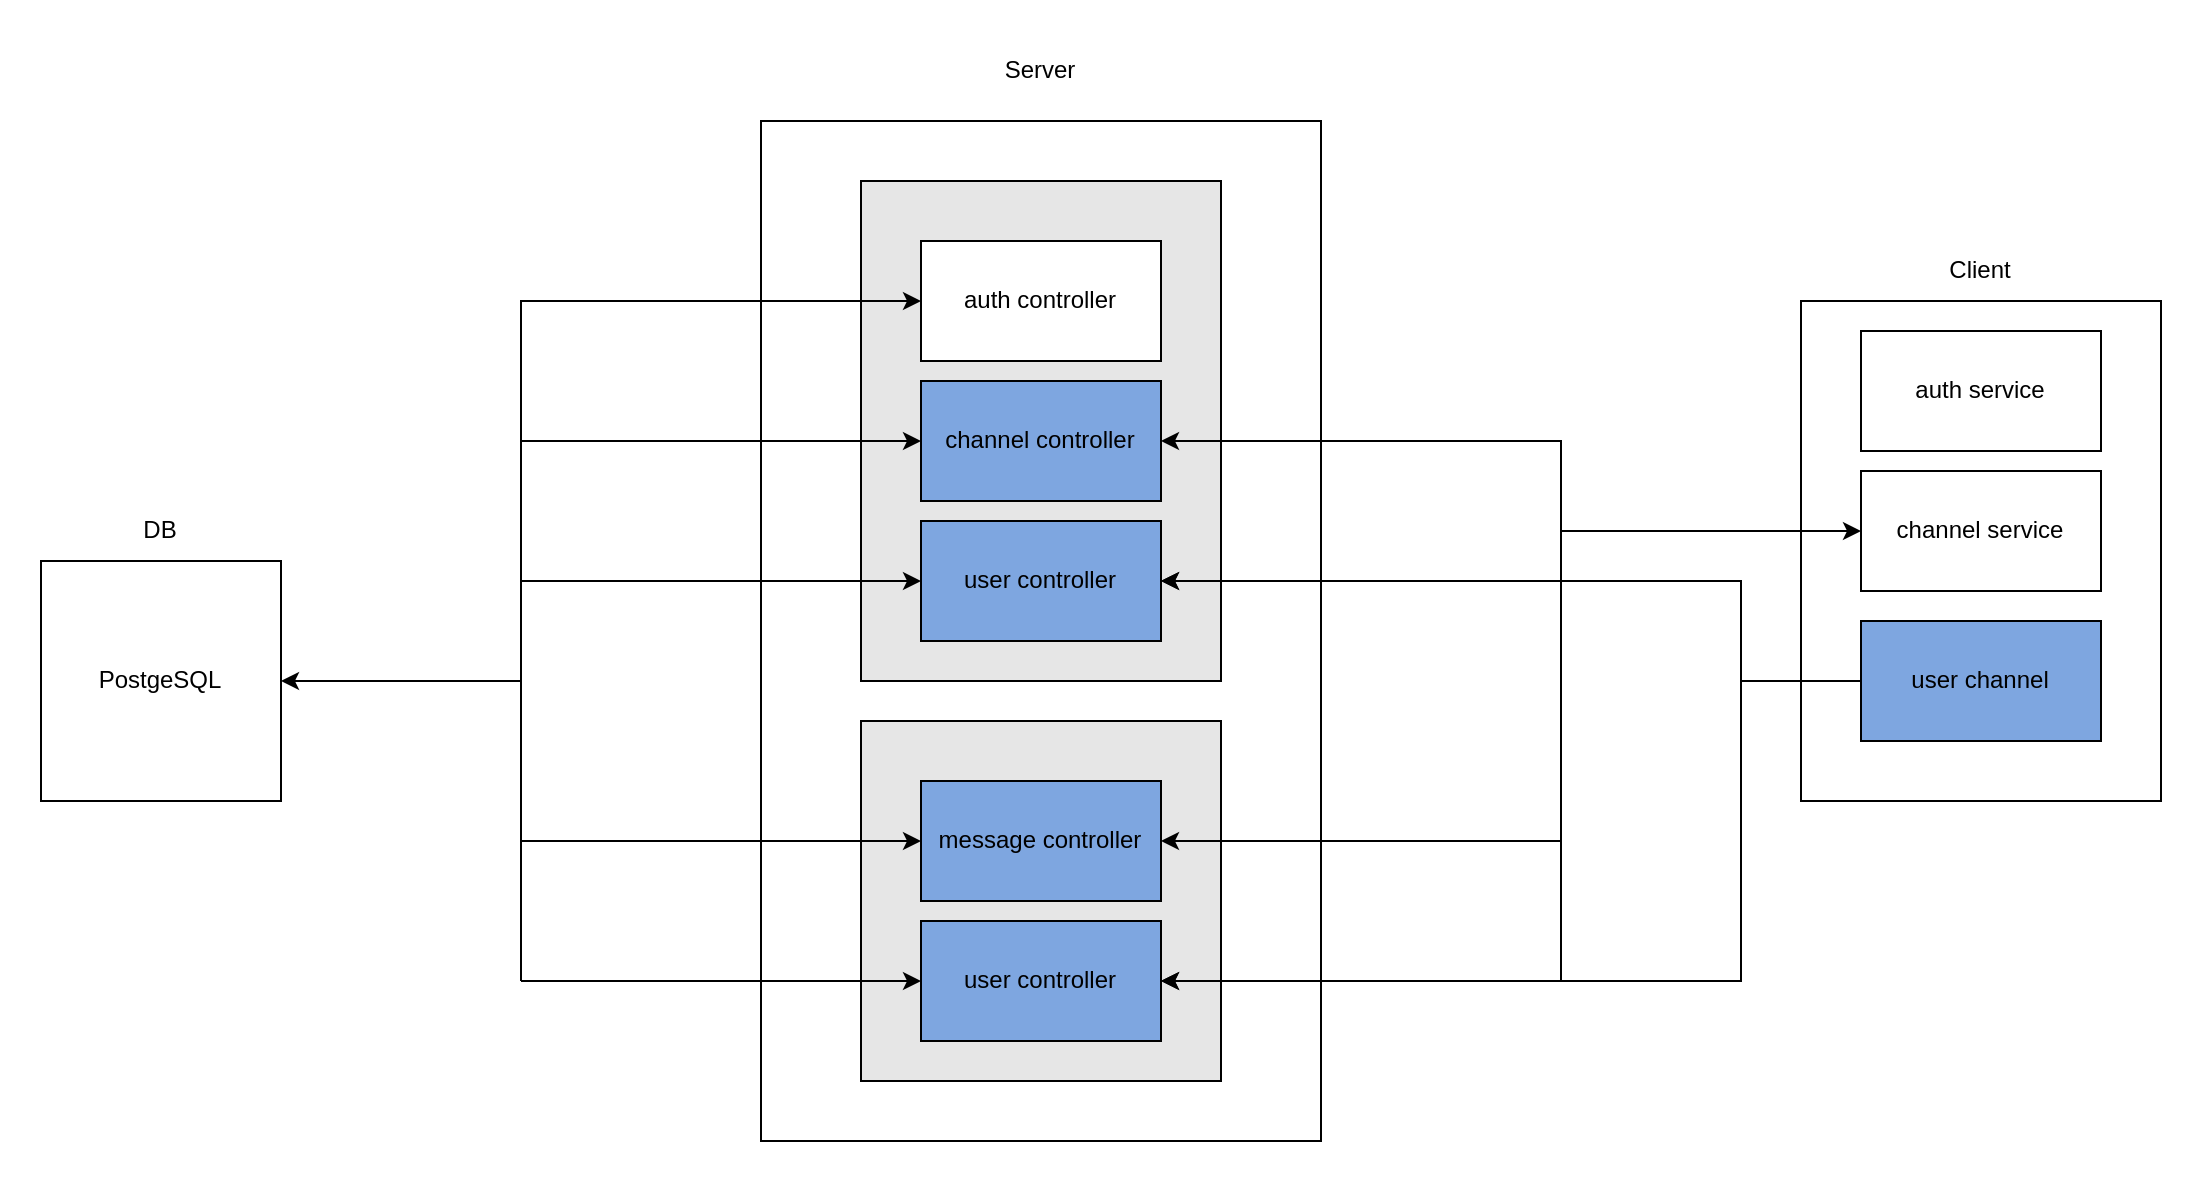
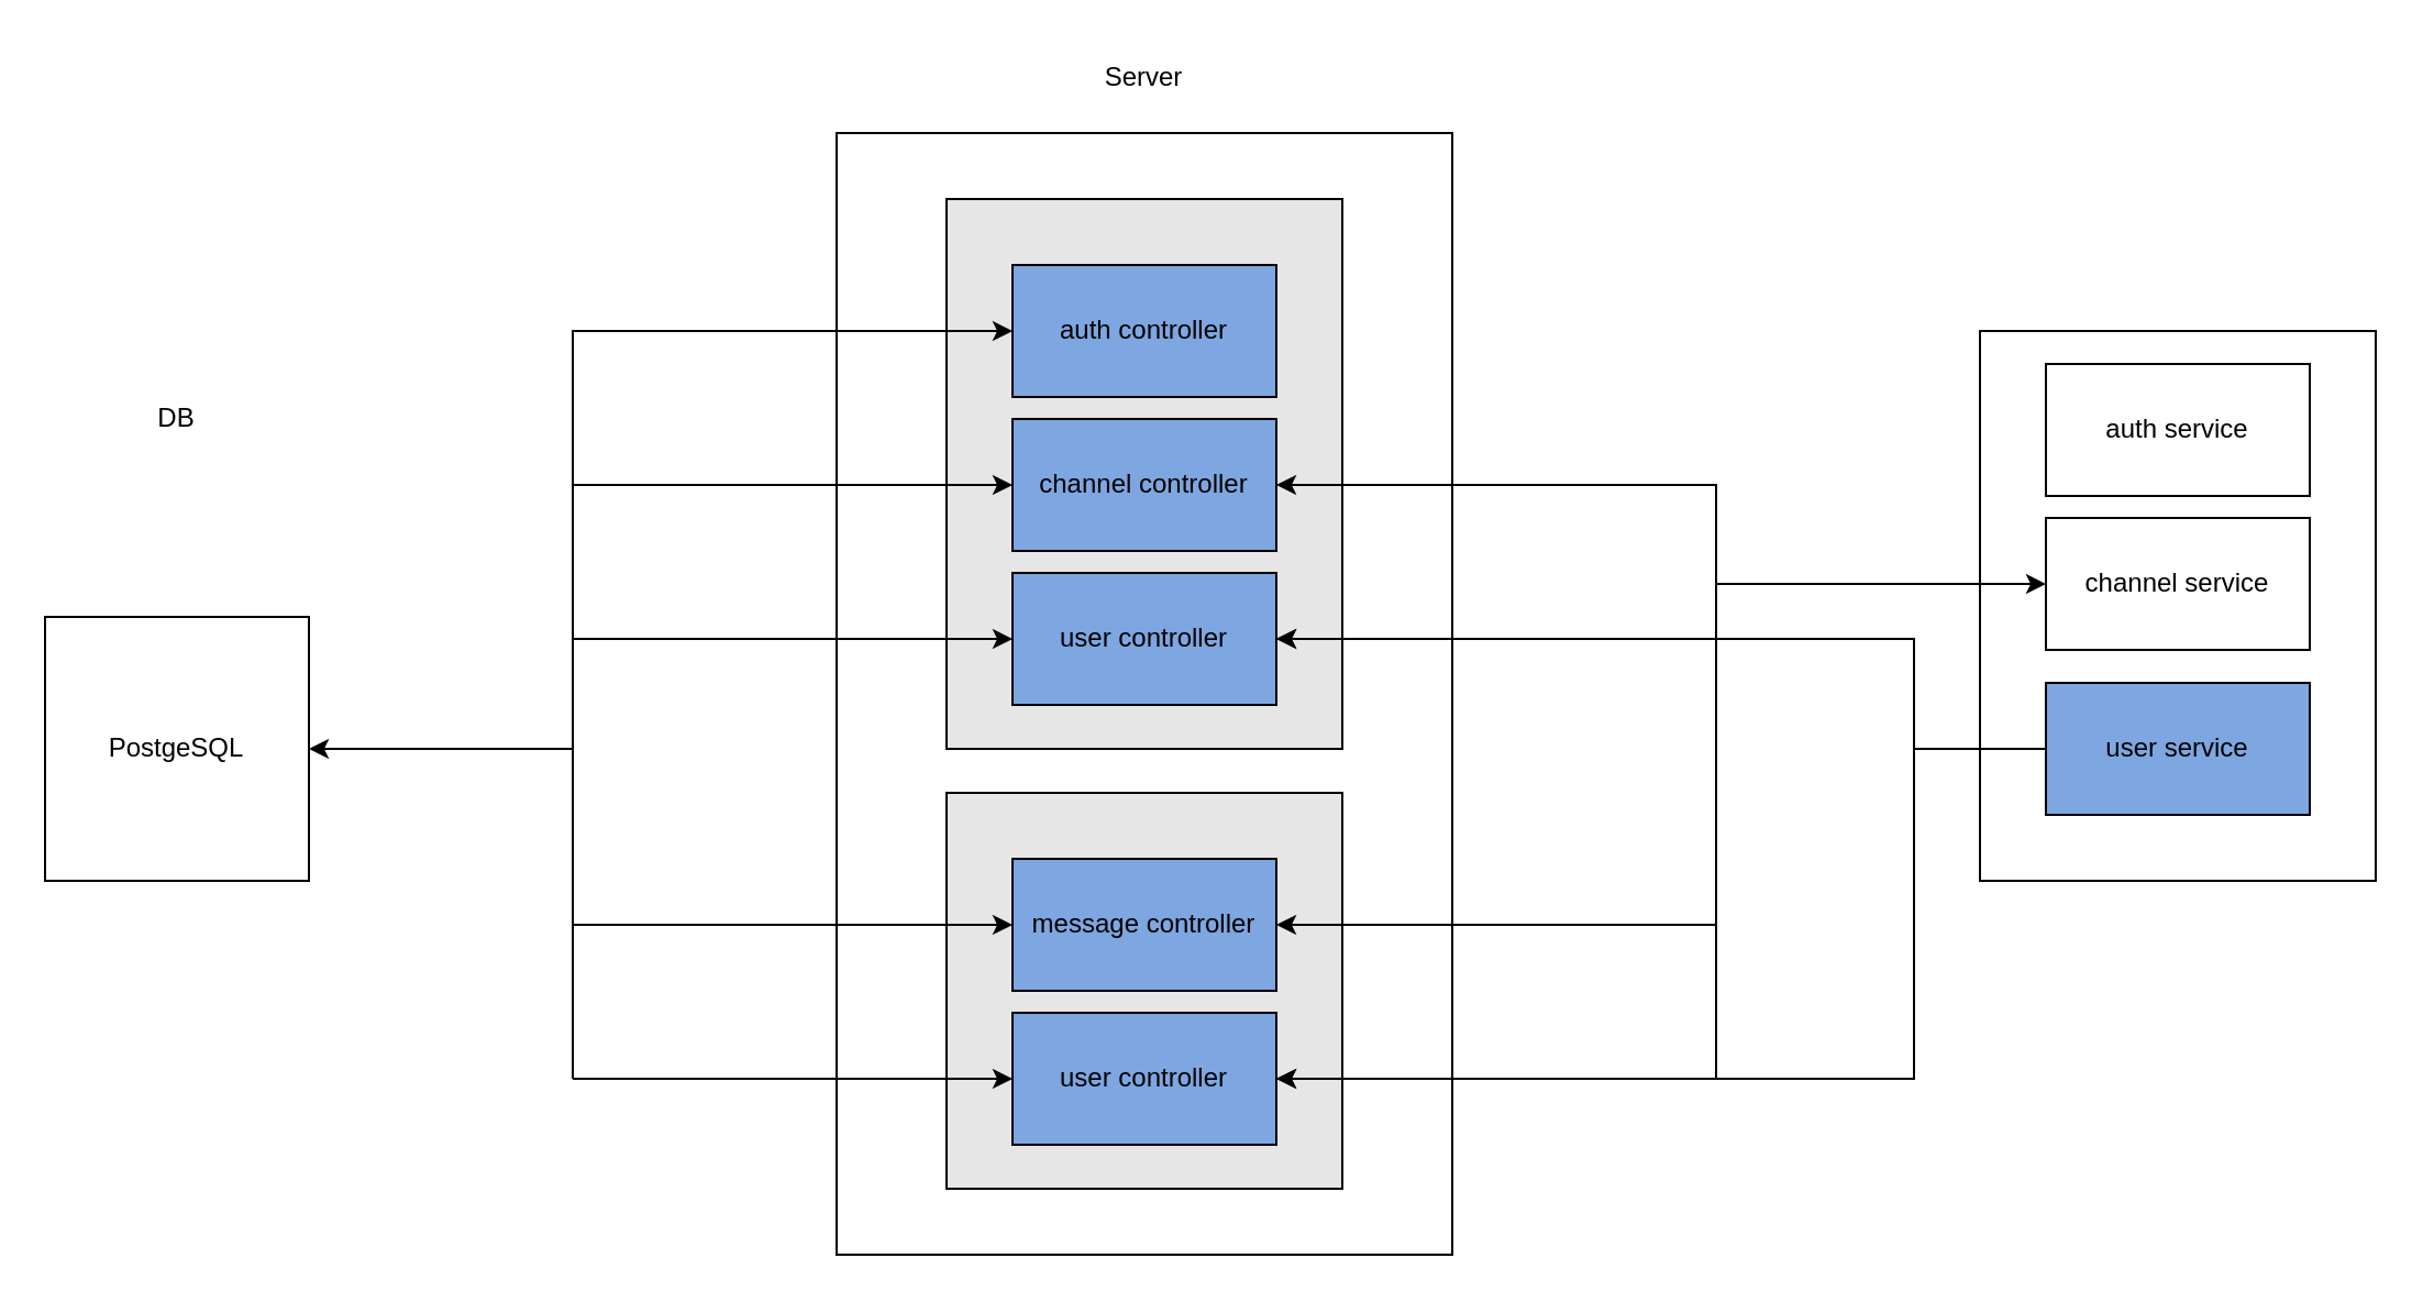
- <mxCell id="8" value="Client" style="text;html=1;strokeColor=none;fillColor=none;align=center;verticalAlign=middle;whiteSpace=wrap;rounded=0;" vertex="1" parent="1"><mxGeometry x="960" y="120" width="60" height="30" as="geometry" /></mxCell>
- <mxCell id="12" value="auth controller" style="rounded=0;whiteSpace=wrap;html=1;fillColor=#ffffff;" vertex="1" parent="1"><mxGeometry x="460" y="120" width="120" height="60" as="geometry" /></mxCell>
+ <mxCell id="12" value="auth controller" style="rounded=0;whiteSpace=wrap;html=1;fillColor=#7EA6E0;" vertex="1" parent="1"><mxGeometry x="460" y="120" width="120" height="60" as="geometry" /></mxCell>
- <mxCell id="17" value="DB" style="text;html=1;strokeColor=none;fillColor=none;align=center;verticalAlign=middle;whiteSpace=wrap;rounded=0;" vertex="1" parent="1"><mxGeometry x="50" y="250" width="60" height="30" as="geometry" /></mxCell>
+ <mxCell id="17" value="DB" style="text;html=1;strokeColor=none;fillColor=none;align=center;verticalAlign=middle;whiteSpace=wrap;rounded=0;" vertex="1" parent="1"><mxGeometry x="50" y="175" width="60" height="30" as="geometry" /></mxCell>
- <mxCell id="11" value="user channel" style="rounded=0;whiteSpace=wrap;html=1;fillColor=#7EA6E0;" vertex="1" parent="1"><mxGeometry x="930" y="310" width="120" height="60" as="geometry" /></mxCell>
+ <mxCell id="11" value="user service" style="rounded=0;whiteSpace=wrap;html=1;fillColor=#7EA6E0;" vertex="1" parent="1"><mxGeometry x="930" y="310" width="120" height="60" as="geometry" /></mxCell>
